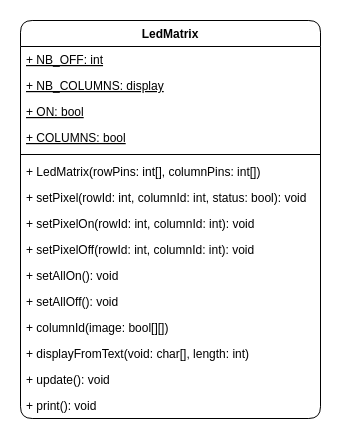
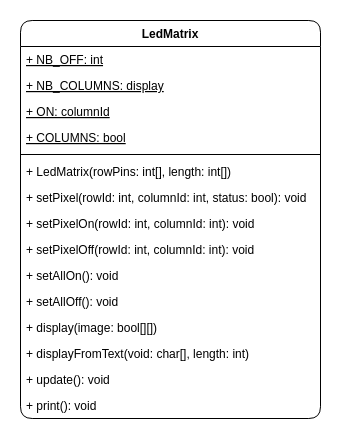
- <mxCell id="5" value="+ ON: bool" style="text;strokeColor=none;fillColor=none;align=left;verticalAlign=top;spacingLeft=4;spacingRight=4;overflow=hidden;rotatable=0;points=[[0,0.5],[1,0.5]];portConstraint=eastwest;fontStyle=4" vertex="1" parent="2"><mxGeometry y="78" width="300" height="26" as="geometry" /></mxCell>
+ <mxCell id="5" value="+ ON: columnId" style="text;strokeColor=none;fillColor=none;align=left;verticalAlign=top;spacingLeft=4;spacingRight=4;overflow=hidden;rotatable=0;points=[[0,0.5],[1,0.5]];portConstraint=eastwest;fontStyle=4" vertex="1" parent="2"><mxGeometry y="78" width="300" height="26" as="geometry" /></mxCell>
- <mxCell id="8" value="+ LedMatrix(rowPins: int[], columnPins: int[])" style="text;strokeColor=none;fillColor=none;align=left;verticalAlign=top;spacingLeft=4;spacingRight=4;overflow=hidden;rotatable=0;points=[[0,0.5],[1,0.5]];portConstraint=eastwest;" vertex="1" parent="2"><mxGeometry y="138" width="300" height="26" as="geometry" /></mxCell>
+ <mxCell id="8" value="+ LedMatrix(rowPins: int[], length: int[])" style="text;strokeColor=none;fillColor=none;align=left;verticalAlign=top;spacingLeft=4;spacingRight=4;overflow=hidden;rotatable=0;points=[[0,0.5],[1,0.5]];portConstraint=eastwest;" vertex="1" parent="2"><mxGeometry y="138" width="300" height="26" as="geometry" /></mxCell>
- <mxCell id="14" value="+ columnId(image: bool[][])" style="text;strokeColor=none;fillColor=none;align=left;verticalAlign=top;spacingLeft=4;spacingRight=4;overflow=hidden;rotatable=0;points=[[0,0.5],[1,0.5]];portConstraint=eastwest;" vertex="1" parent="2"><mxGeometry y="294" width="300" height="26" as="geometry" /></mxCell>
+ <mxCell id="14" value="+ display(image: bool[][])" style="text;strokeColor=none;fillColor=none;align=left;verticalAlign=top;spacingLeft=4;spacingRight=4;overflow=hidden;rotatable=0;points=[[0,0.5],[1,0.5]];portConstraint=eastwest;" vertex="1" parent="2"><mxGeometry y="294" width="300" height="26" as="geometry" /></mxCell>
